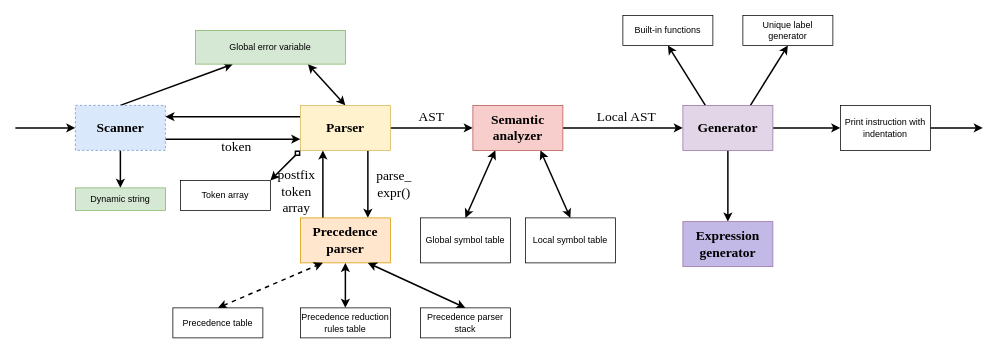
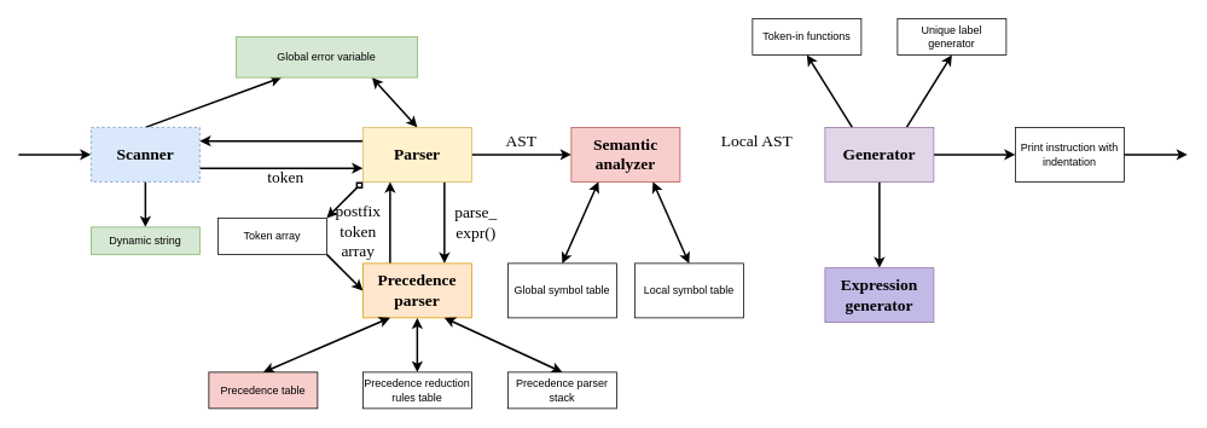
- <mxCell id="34" value="Built-in functions" style="rounded=0;whiteSpace=wrap;html=1;" vertex="1" parent="1"><mxGeometry x="830" y="20" width="120" height="40" as="geometry" /></mxCell>
+ <mxCell id="34" value="Token-in functions" style="rounded=0;whiteSpace=wrap;html=1;" vertex="1" parent="1"><mxGeometry x="830" y="20" width="120" height="40" as="geometry" /></mxCell>
- <mxCell id="12" style="edgeStyle=orthogonalEdgeStyle;rounded=0;orthogonalLoop=1;jettySize=auto;html=1;exitX=1;exitY=0.5;exitDx=0;exitDy=0;entryX=0;entryY=0.5;entryDx=0;entryDy=0;strokeWidth=2;" edge="1" parent="1" source="15" target="20"><mxGeometry relative="1" as="geometry" /></mxCell>
+ <mxCell id="24" style="edgeStyle=none;rounded=0;orthogonalLoop=1;jettySize=auto;html=1;exitX=0;exitY=0.5;exitDx=0;exitDy=0;entryX=1;entryY=1;entryDx=0;entryDy=0;strokeWidth=2;fontFamily=Tahoma;fontSize=18;startArrow=classic;startFill=1;endArrow=none;endFill=0;" edge="1" parent="1" source="25" target="43"><mxGeometry relative="1" as="geometry" /></mxCell>
- <mxCell id="26" style="edgeStyle=none;rounded=0;orthogonalLoop=1;jettySize=auto;html=1;exitX=0.5;exitY=0;exitDx=0;exitDy=0;entryX=0.25;entryY=1;entryDx=0;entryDy=0;startArrow=classic;startFill=1;endArrow=classic;endFill=1;strokeWidth=2;dashed=1;" edge="1" parent="1" source="27" target="25"><mxGeometry relative="1" as="geometry" /></mxCell>
+ <mxCell id="26" style="edgeStyle=none;rounded=0;orthogonalLoop=1;jettySize=auto;html=1;exitX=0.5;exitY=0;exitDx=0;exitDy=0;entryX=0.25;entryY=1;entryDx=0;entryDy=0;startArrow=classic;startFill=1;endArrow=classic;endFill=1;strokeWidth=2;" edge="1" parent="1" source="27" target="25"><mxGeometry relative="1" as="geometry" /></mxCell>
- <mxCell id="27" value="Precedence table" style="rounded=0;whiteSpace=wrap;html=1;" vertex="1" parent="1"><mxGeometry x="230" y="410" width="120" height="40" as="geometry" /></mxCell>
+ <mxCell id="27" value="Precedence table" style="rounded=0;whiteSpace=wrap;html=1;fillColor=#f8cecc;" vertex="1" parent="1"><mxGeometry x="230" y="410" width="120" height="40" as="geometry" /></mxCell>
